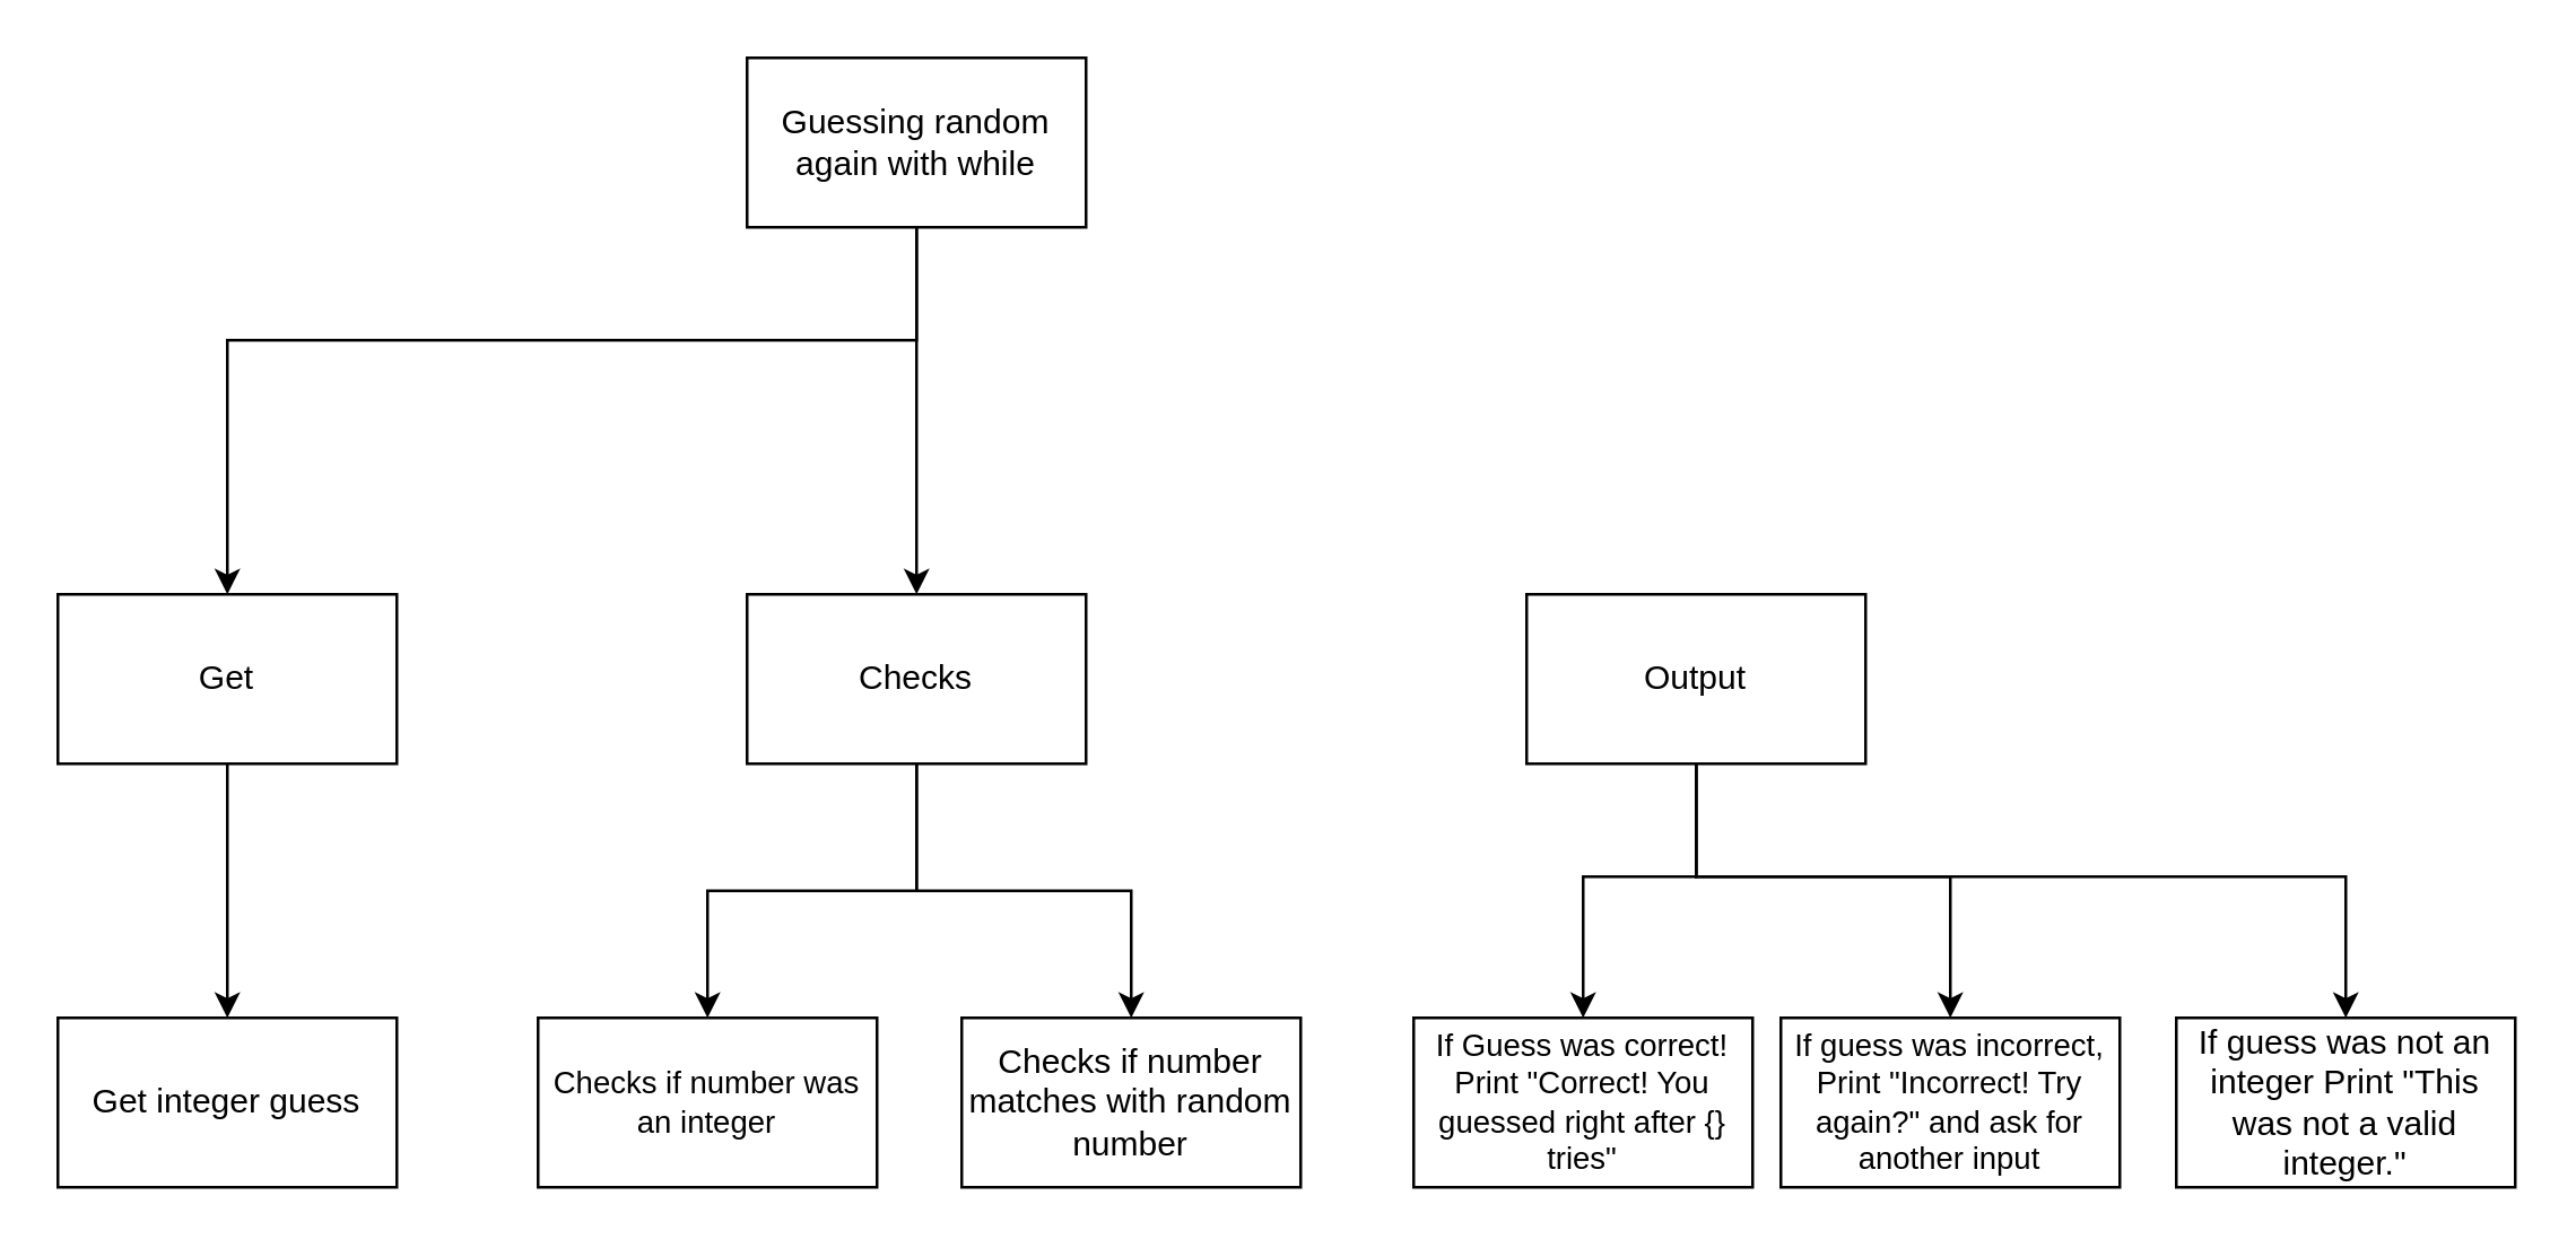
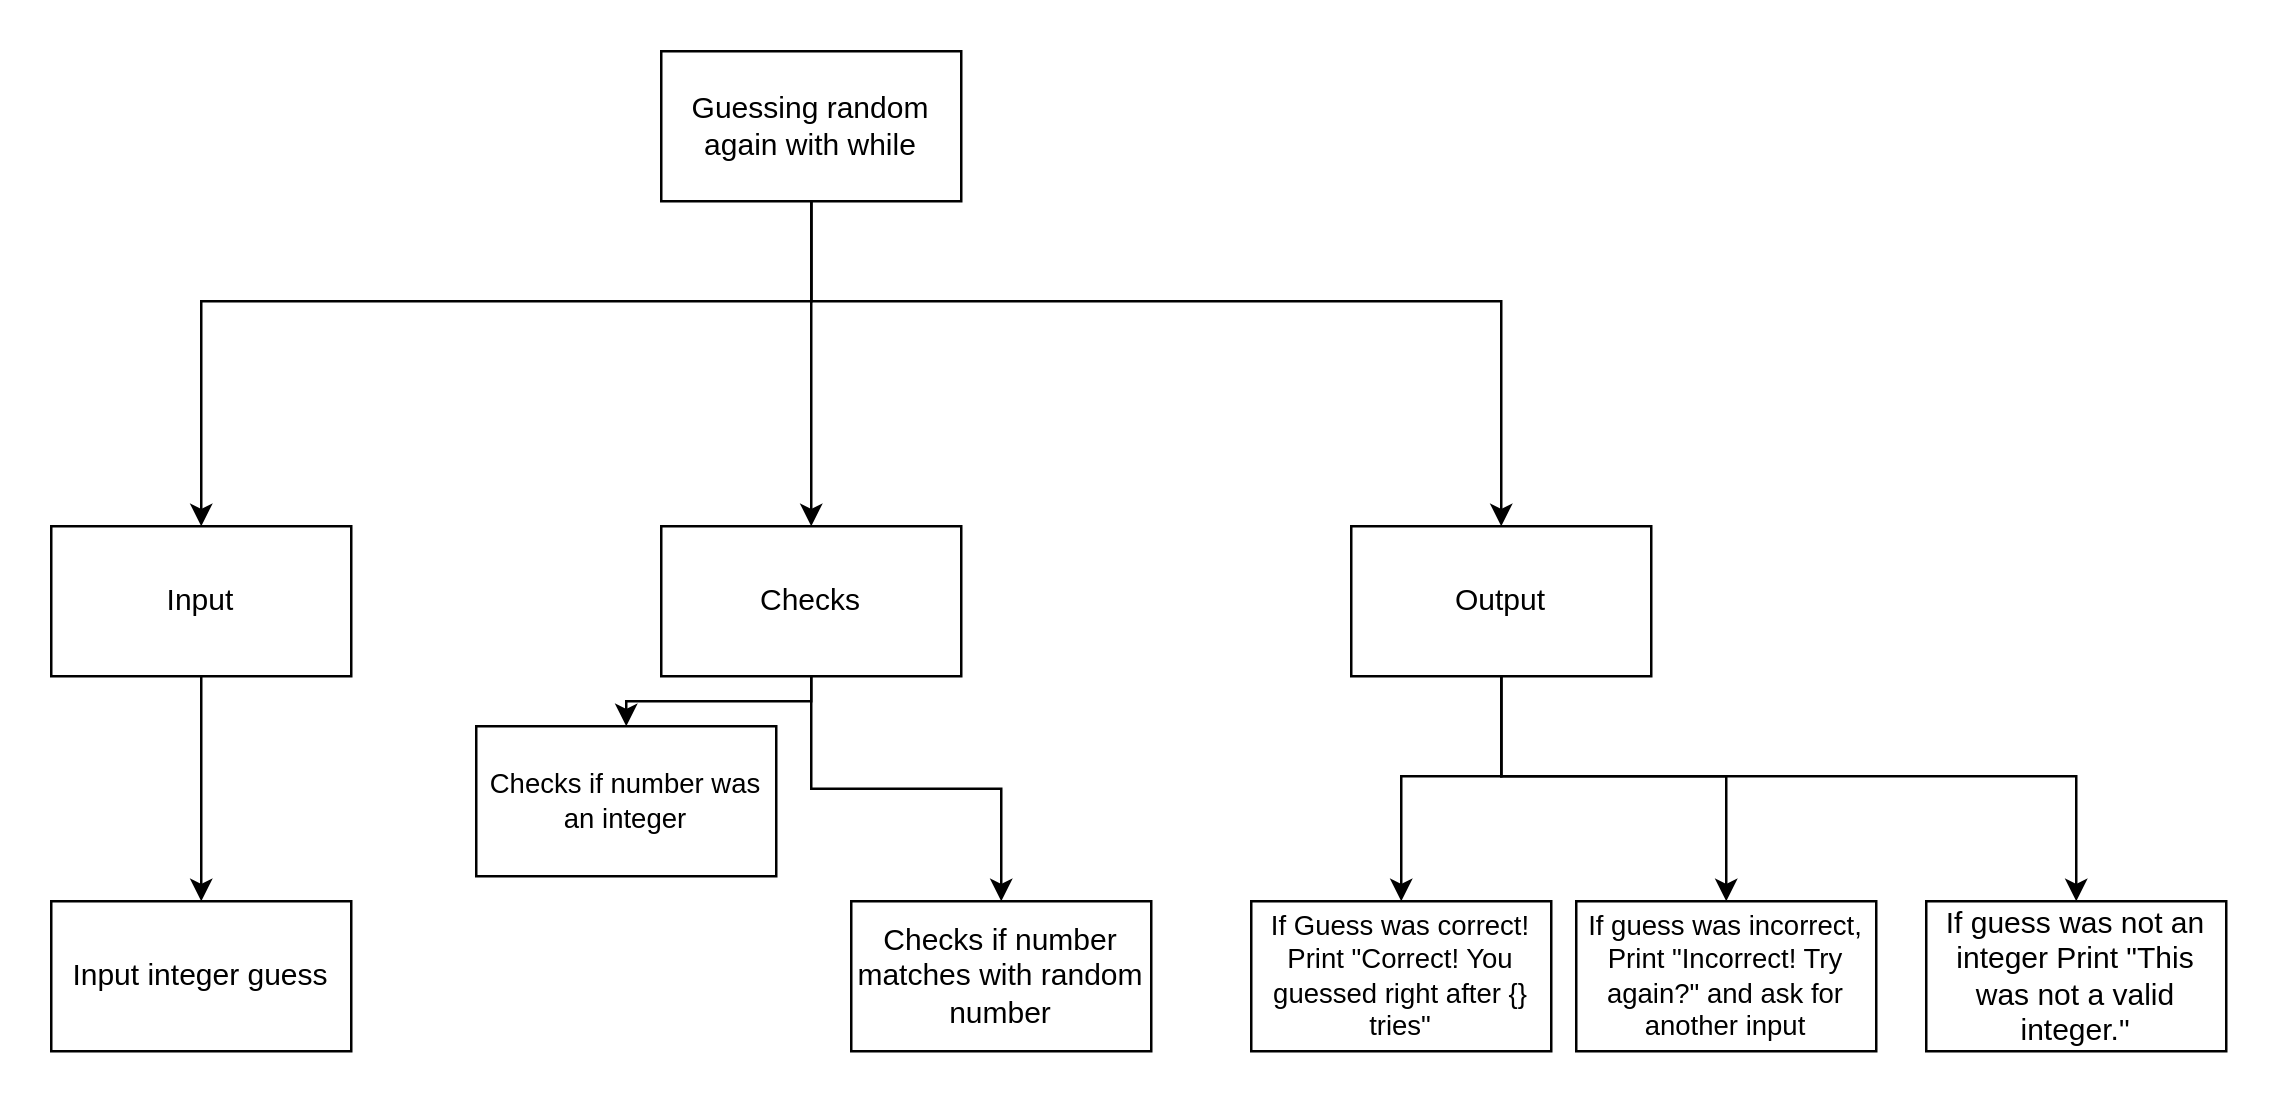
+ <mxCell id="3" style="edgeStyle=orthogonalEdgeStyle;html=1;entryX=0.5;entryY=0;entryDx=0;entryDy=0;rounded=0;" parent="1" source="5" target="14" edge="1"><mxGeometry relative="1" as="geometry"><Array as="points"><mxPoint x="324" y="120" /><mxPoint x="600" y="120" /></Array></mxGeometry></mxCell>
- <mxCell id="7" value="Get" style="rounded=0;whiteSpace=wrap;html=1;" parent="1" vertex="1"><mxGeometry x="20" y="210" width="120" height="60" as="geometry" /></mxCell>
+ <mxCell id="7" value="Input" style="rounded=0;whiteSpace=wrap;html=1;" parent="1" vertex="1"><mxGeometry x="20" y="210" width="120" height="60" as="geometry" /></mxCell>
- <mxCell id="15" value="Get integer guess" style="rounded=0;whiteSpace=wrap;html=1;" parent="1" vertex="1"><mxGeometry x="20" y="360" width="120" height="60" as="geometry" /></mxCell>
+ <mxCell id="15" value="Input integer guess" style="rounded=0;whiteSpace=wrap;html=1;" parent="1" vertex="1"><mxGeometry x="20" y="360" width="120" height="60" as="geometry" /></mxCell>
- <mxCell id="16" value="Checks if number was an integer" style="rounded=0;whiteSpace=wrap;html=1;fontFamily=Helvetica;fontSize=11;fontColor=default;" parent="1" vertex="1"><mxGeometry x="190" y="360" width="120" height="60" as="geometry" /></mxCell>
+ <mxCell id="16" value="Checks if number was an integer" style="rounded=0;whiteSpace=wrap;html=1;fontFamily=Helvetica;fontSize=11;fontColor=default;" parent="1" vertex="1"><mxGeometry x="190" y="290" width="120" height="60" as="geometry" /></mxCell>
